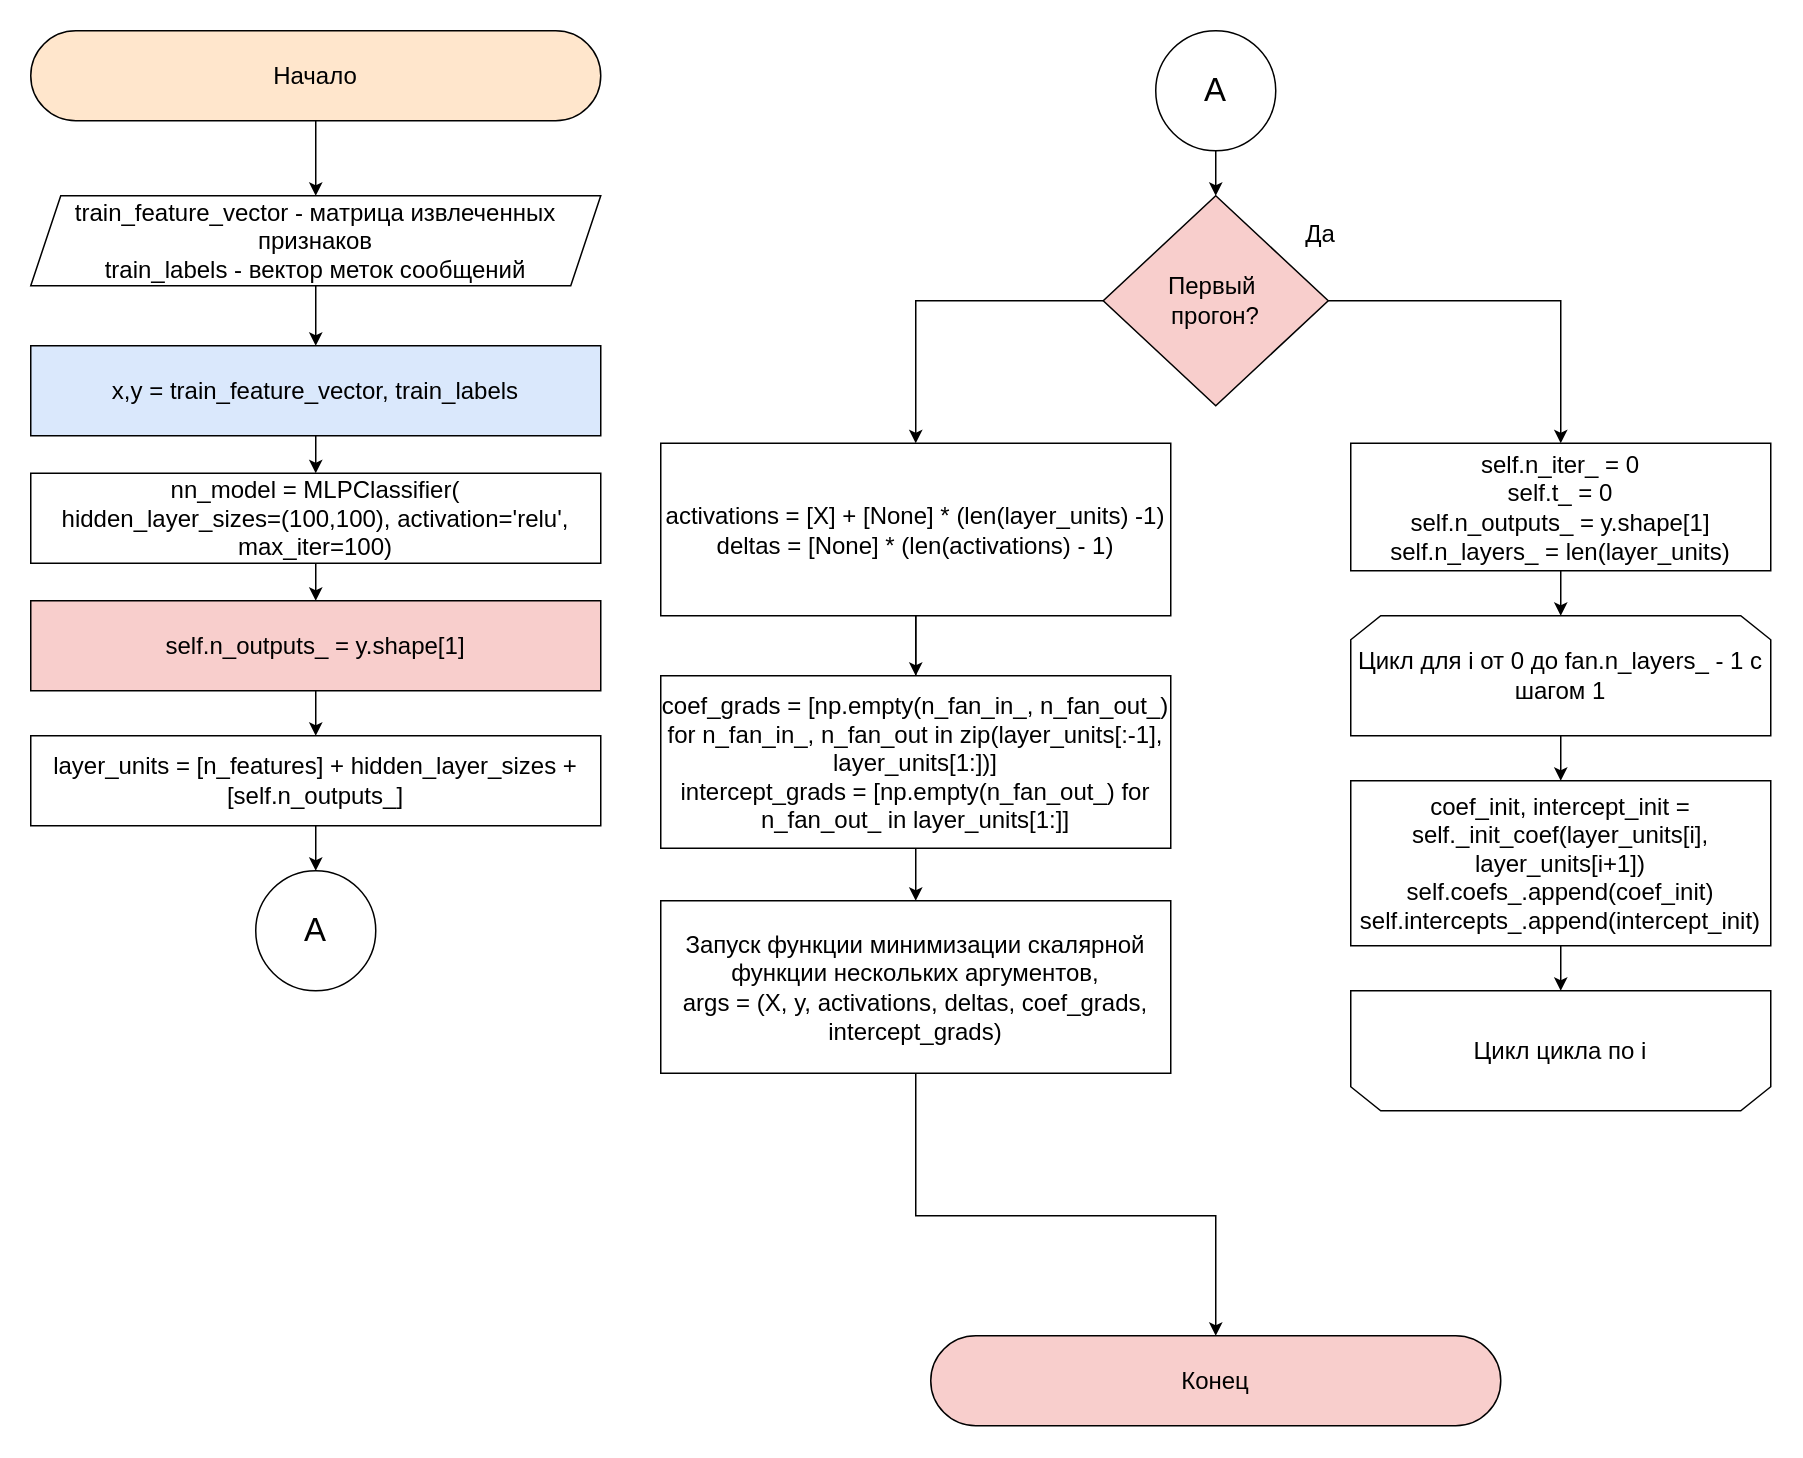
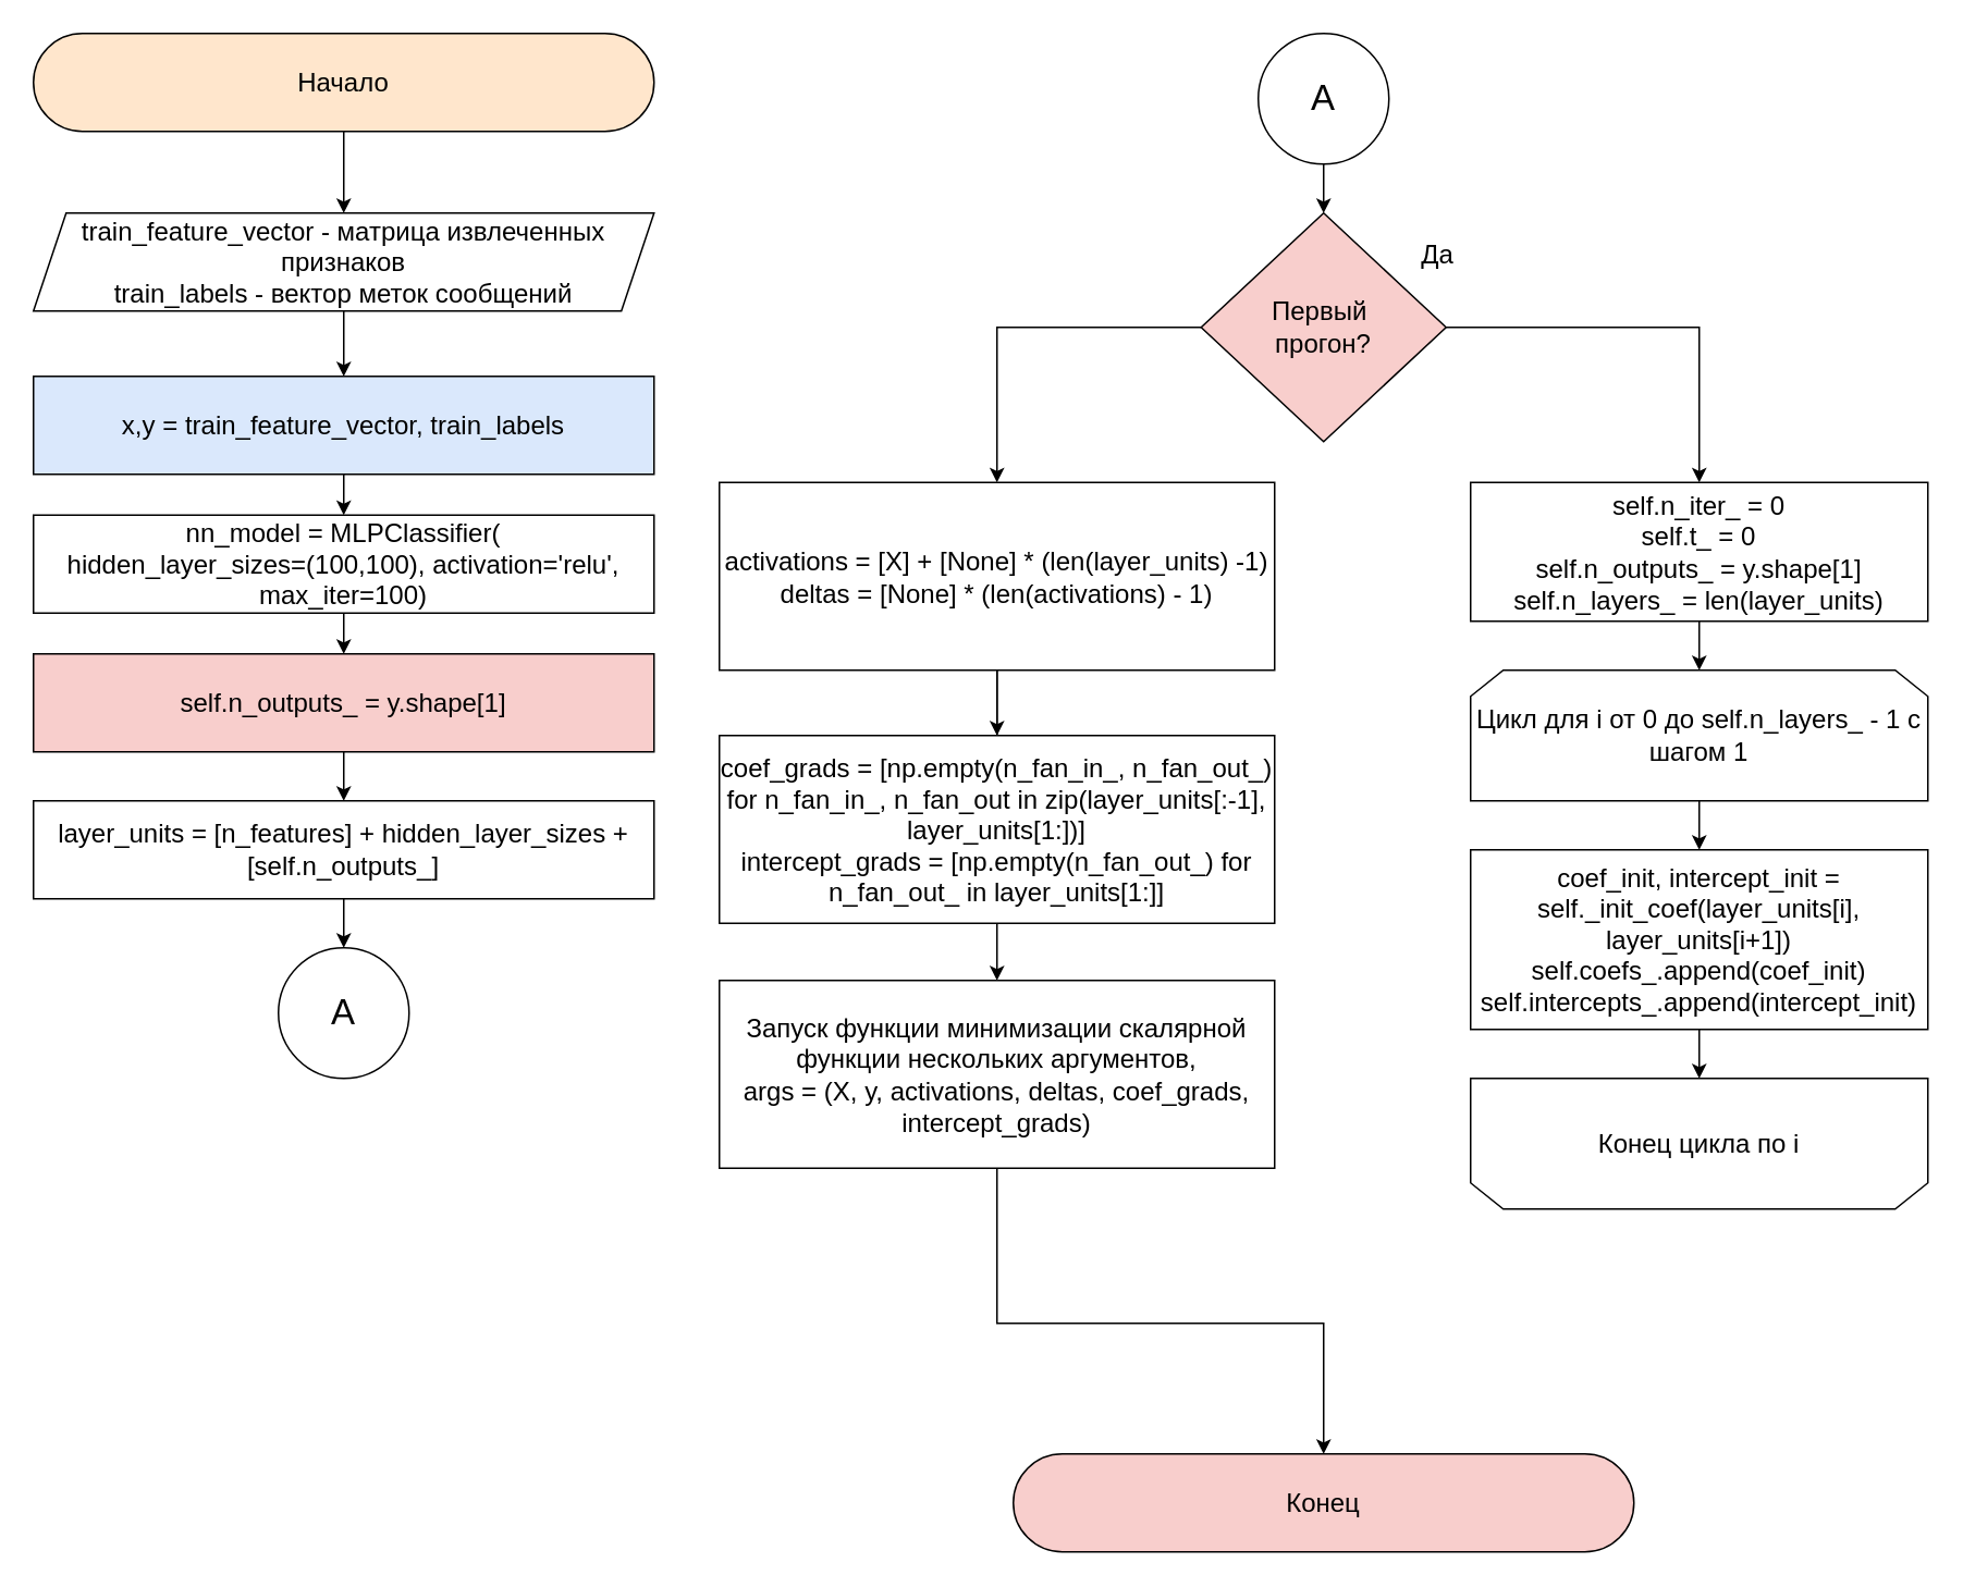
- <mxCell id="21" value="Цикл для i от 0 до fan.n_layers_ - 1 с шагом 1" style="shape=loopLimit;whiteSpace=wrap;html=1;size=20;fontSize=16;" parent="1" vertex="1"><mxGeometry x="900" y="410" width="280" height="80" as="geometry" /></mxCell>
+ <mxCell id="21" value="Цикл для i от 0 до self.n_layers_ - 1 с шагом 1" style="shape=loopLimit;whiteSpace=wrap;html=1;size=20;fontSize=16;" parent="1" vertex="1"><mxGeometry x="900" y="410" width="280" height="80" as="geometry" /></mxCell>
- <mxCell id="24" value="Цикл цикла по i" style="shape=loopLimit;whiteSpace=wrap;html=1;flipV=1;size=20;fontSize=16;" parent="1" vertex="1"><mxGeometry x="900" y="660" width="280" height="80" as="geometry" /></mxCell>
+ <mxCell id="24" value="Конец цикла по i" style="shape=loopLimit;whiteSpace=wrap;html=1;flipV=1;size=20;fontSize=16;" parent="1" vertex="1"><mxGeometry x="900" y="660" width="280" height="80" as="geometry" /></mxCell>
